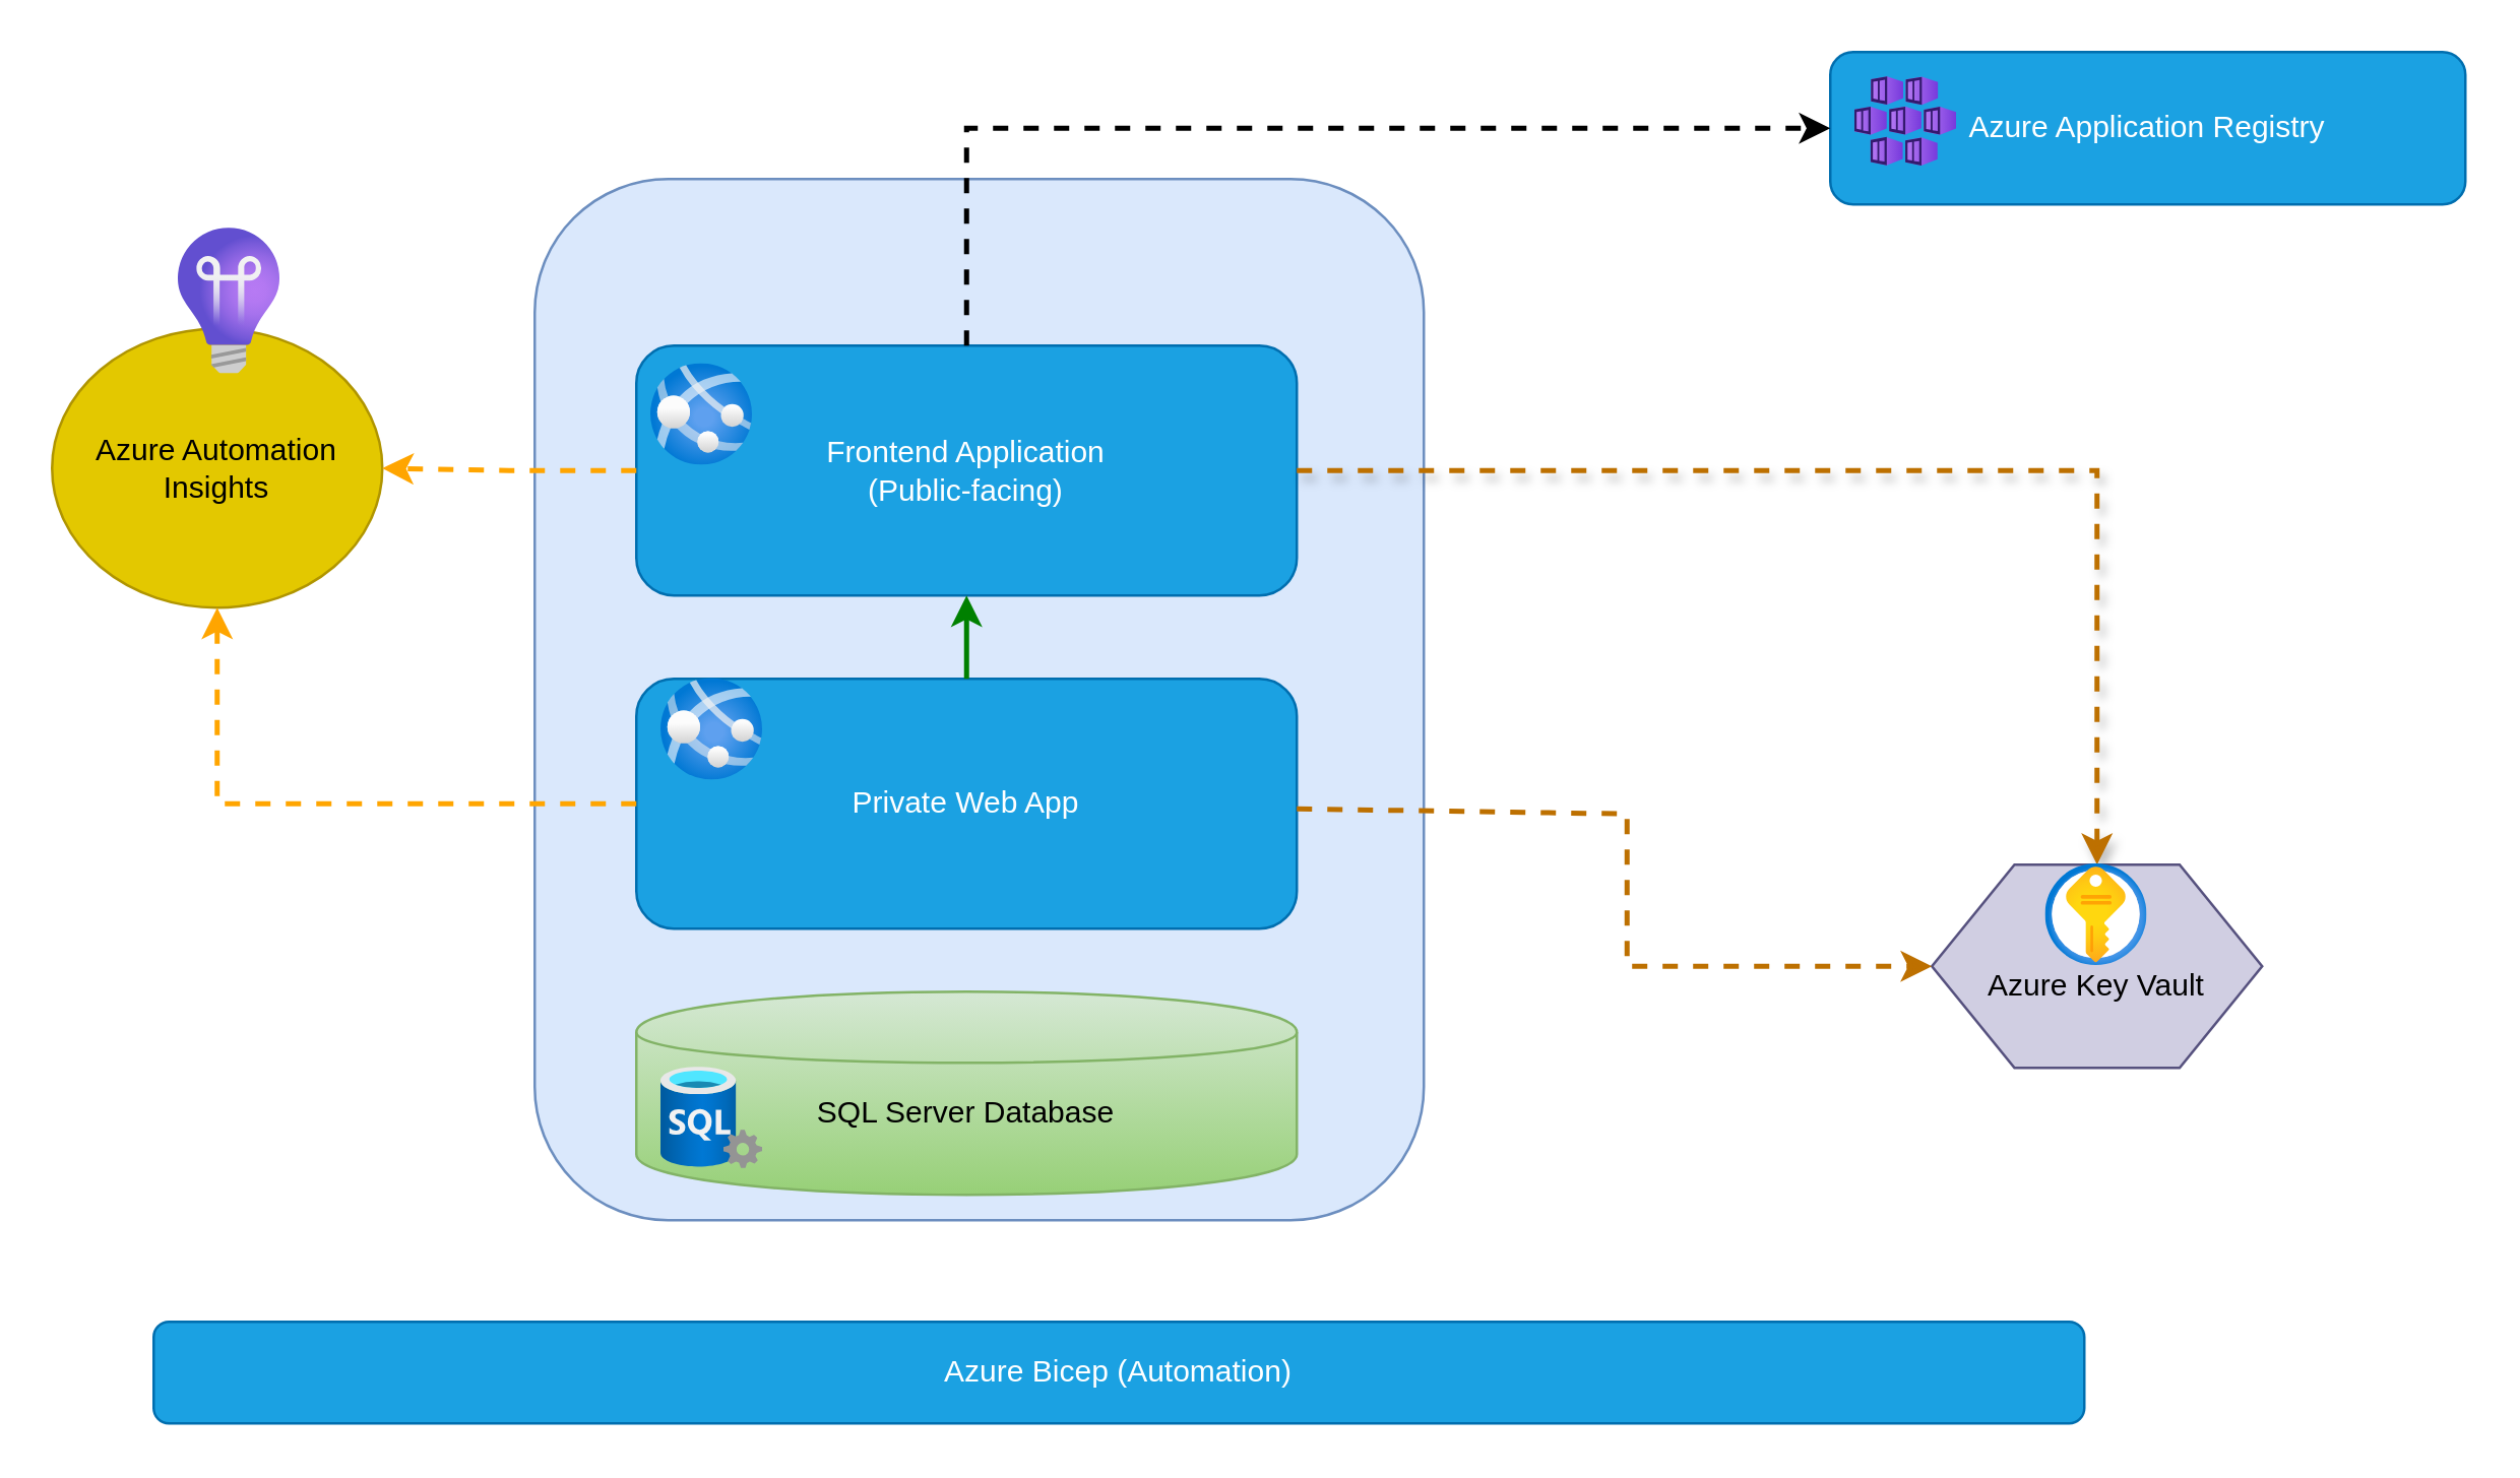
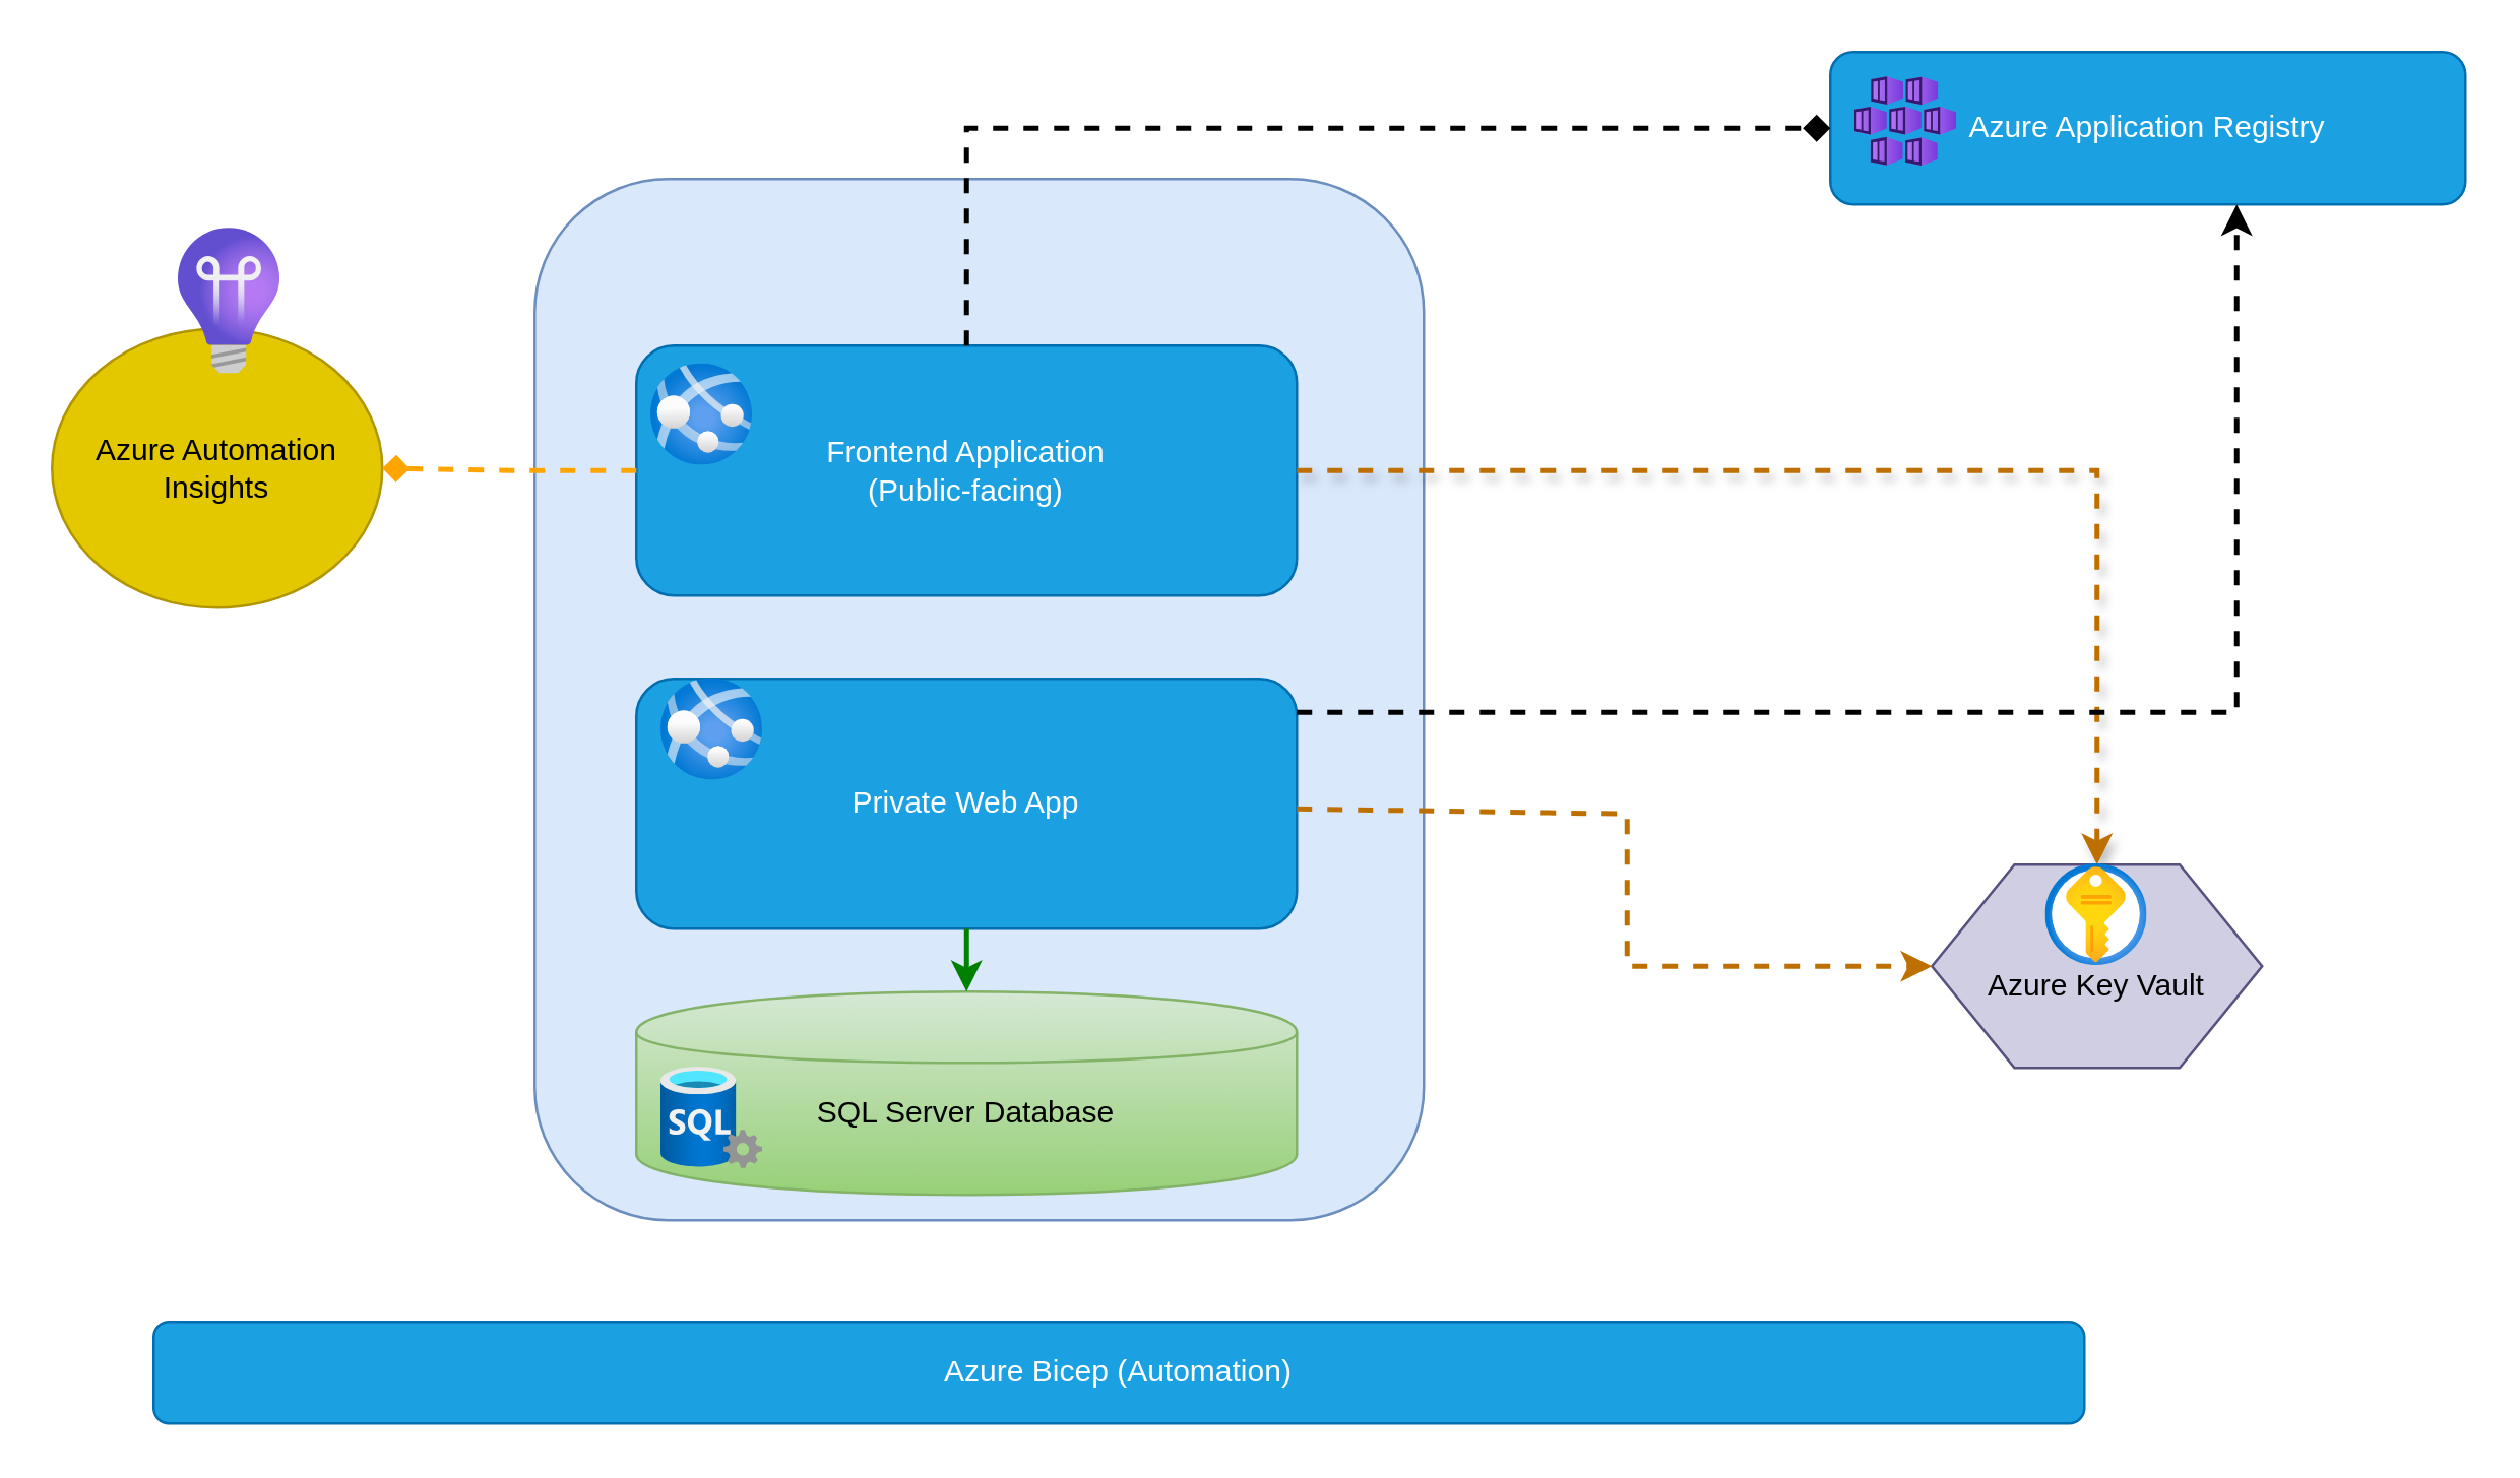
- <mxCell id="17" style="rounded=0;orthogonalLoop=1;jettySize=auto;html=1;entryX=0;entryY=0.5;entryDx=0;entryDy=0;strokeWidth=2;dashed=1;" edge="1" parent="1" source="3" target="10"><mxGeometry relative="1" as="geometry"><Array as="points"><mxPoint x="380" y="50" /></Array></mxGeometry></mxCell>
+ <mxCell id="17" style="rounded=0;orthogonalLoop=1;jettySize=auto;html=1;entryX=0;entryY=0.5;entryDx=0;entryDy=0;strokeWidth=2;dashed=1;endArrow=diamond;" edge="1" parent="1" source="3" target="10"><mxGeometry relative="1" as="geometry"><Array as="points"><mxPoint x="380" y="50" /></Array></mxGeometry></mxCell>
+ <mxCell id="18" style="edgeStyle=orthogonalEdgeStyle;rounded=0;orthogonalLoop=1;jettySize=auto;html=1;strokeWidth=2;dashed=1;" edge="1" parent="1" source="4" target="10"><mxGeometry relative="1" as="geometry"><Array as="points"><mxPoint x="880" y="280" /></Array></mxGeometry></mxCell>
- <mxCell id="14" style="edgeStyle=orthogonalEdgeStyle;rounded=0;orthogonalLoop=1;jettySize=auto;html=1;strokeColor=#FFA500;strokeWidth=2;dashed=1;" parent="1" source="3" target="9" edge="1"><mxGeometry relative="1" as="geometry" /></mxCell>
+ <mxCell id="14" style="edgeStyle=orthogonalEdgeStyle;rounded=0;orthogonalLoop=1;jettySize=auto;html=1;strokeColor=#FFA500;strokeWidth=2;dashed=1;endArrow=diamond;" parent="1" source="3" target="9" edge="1"><mxGeometry relative="1" as="geometry" /></mxCell>
- <mxCell id="12" style="edgeStyle=orthogonalEdgeStyle;rounded=0;orthogonalLoop=1;jettySize=auto;html=1;strokeColor=#008000;strokeWidth=2;" parent="1" source="4" target="3" edge="1"><mxGeometry relative="1" as="geometry" /></mxCell>
+ <mxCell id="12" style="edgeStyle=orthogonalEdgeStyle;rounded=0;orthogonalLoop=1;jettySize=auto;html=1;strokeColor=#008000;strokeWidth=2;" parent="1" source="4" target="7" edge="1"><mxGeometry relative="1" as="geometry" /></mxCell>
- <mxCell id="15" style="edgeStyle=orthogonalEdgeStyle;rounded=0;orthogonalLoop=1;jettySize=auto;html=1;strokeColor=#FFA500;strokeWidth=2;dashed=1;" parent="1" source="4" target="9" edge="1"><mxGeometry relative="1" as="geometry" /></mxCell>
